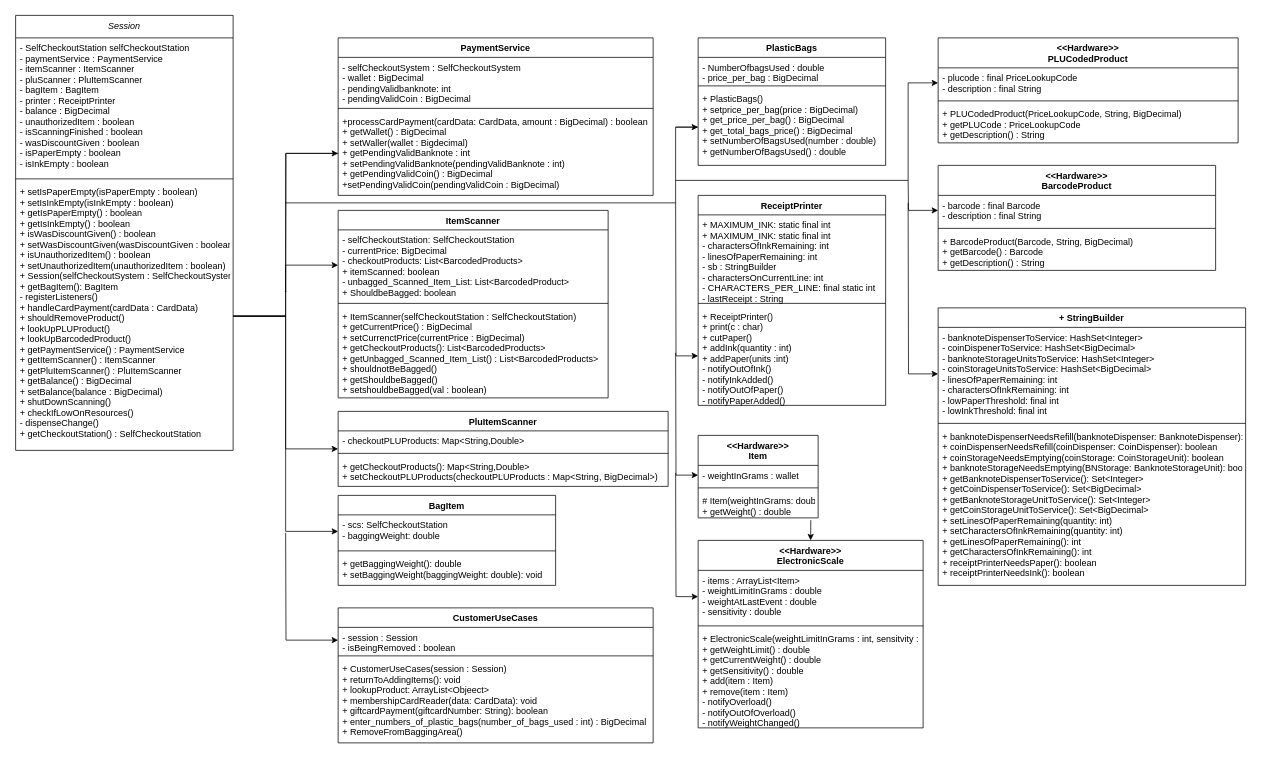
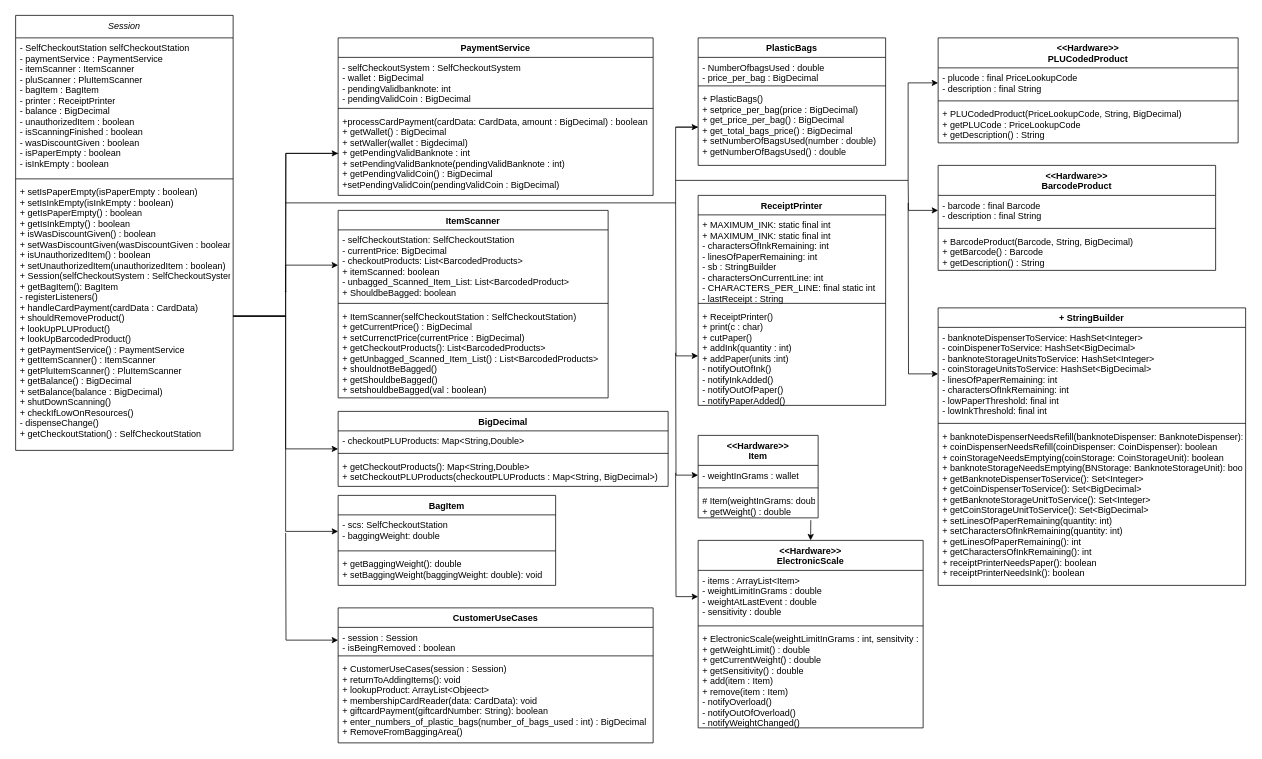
- <mxCell id="11" value="PluItemScanner" style="swimlane;fontStyle=1;align=center;verticalAlign=top;childLayout=stackLayout;horizontal=1;startSize=26;horizontalStack=0;resizeParent=1;resizeParentMax=0;resizeLast=0;collapsible=1;marginBottom=0;" parent="1" vertex="1"><mxGeometry x="450" y="548" width="440" height="100" as="geometry" /></mxCell>
+ <mxCell id="11" value="BigDecimal" style="swimlane;fontStyle=1;align=center;verticalAlign=top;childLayout=stackLayout;horizontal=1;startSize=26;horizontalStack=0;resizeParent=1;resizeParentMax=0;resizeLast=0;collapsible=1;marginBottom=0;" parent="1" vertex="1"><mxGeometry x="450" y="548" width="440" height="100" as="geometry" /></mxCell>
